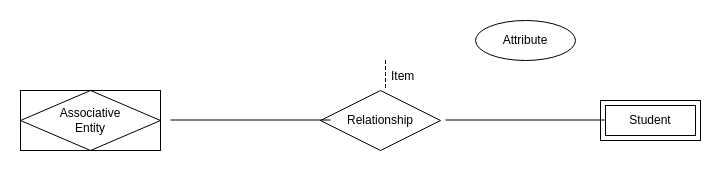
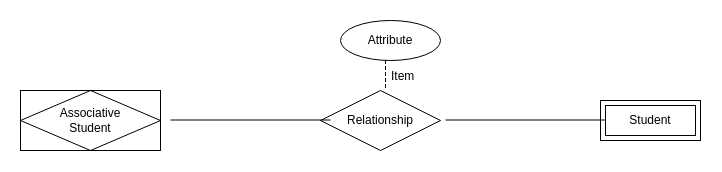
- <mxCell id="2" value="Attribute" style="ellipse;whiteSpace=wrap;html=1;align=center;" parent="1" vertex="1"><mxGeometry x="475" y="20" width="100" height="40" as="geometry" /></mxCell>
+ <mxCell id="2" value="Attribute" style="ellipse;whiteSpace=wrap;html=1;align=center;" parent="1" vertex="1"><mxGeometry x="340" y="20" width="100" height="40" as="geometry" /></mxCell>
- <mxCell id="4" value="Associative&#10;Entity" style="shape=associativeEntity;whiteSpace=wrap;html=1;align=center;" parent="1" vertex="1"><mxGeometry x="20" y="90" width="140" height="60" as="geometry" /></mxCell>
+ <mxCell id="4" value="Associative&#10;Student" style="shape=associativeEntity;whiteSpace=wrap;html=1;align=center;" parent="1" vertex="1"><mxGeometry x="20" y="90" width="140" height="60" as="geometry" /></mxCell>
